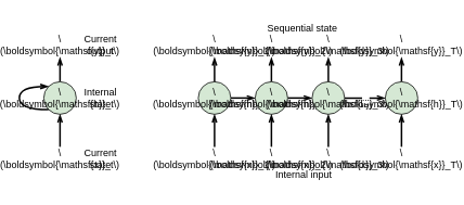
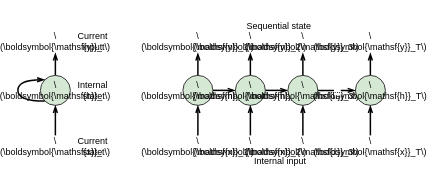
- <mxCell id="10" value="Current&lt;br&gt;output" style="text;html=1;align=center;verticalAlign=middle;whiteSpace=wrap;rounded=0;" vertex="1" parent="1"><mxGeometry x="90" y="40" width="60" height="30" as="geometry" /></mxCell>
+ <mxCell id="10" value="Current&lt;br&gt;input" style="text;html=1;align=center;verticalAlign=middle;whiteSpace=wrap;rounded=0;" vertex="1" parent="1"><mxGeometry x="90" y="40" width="60" height="30" as="geometry" /></mxCell>
